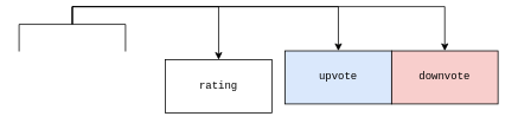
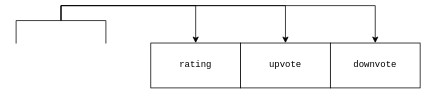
- <mxCell id="3" value="upvote" style="rounded=0;whiteSpace=wrap;html=1;fontFamily=Courier New;labelBackgroundColor=none;fillColor=#dae8fc;" vertex="1" parent="1"><mxGeometry x="320" y="50" width="120" height="60" as="geometry" /></mxCell>
+ <mxCell id="3" value="upvote" style="rounded=0;whiteSpace=wrap;html=1;fontFamily=Courier New;labelBackgroundColor=none;" vertex="1" parent="1"><mxGeometry x="320" y="50" width="120" height="60" as="geometry" /></mxCell>
- <mxCell id="4" value="downvote" style="rounded=0;whiteSpace=wrap;html=1;fontFamily=Courier New;labelBackgroundColor=none;fillColor=#f8cecc;" vertex="1" parent="1"><mxGeometry x="440" y="50" width="120" height="60" as="geometry" /></mxCell>
+ <mxCell id="4" value="downvote" style="rounded=0;whiteSpace=wrap;html=1;fontFamily=Courier New;labelBackgroundColor=none;" vertex="1" parent="1"><mxGeometry x="440" y="50" width="120" height="60" as="geometry" /></mxCell>
- <mxCell id="2" value="rating" style="rounded=0;whiteSpace=wrap;html=1;fontFamily=Courier New;labelBackgroundColor=none;" vertex="1" parent="1"><mxGeometry x="185" y="60" width="120" height="60" as="geometry" /></mxCell>
+ <mxCell id="2" value="rating" style="rounded=0;whiteSpace=wrap;html=1;fontFamily=Courier New;labelBackgroundColor=none;" vertex="1" parent="1"><mxGeometry x="200" y="50" width="120" height="60" as="geometry" /></mxCell>
